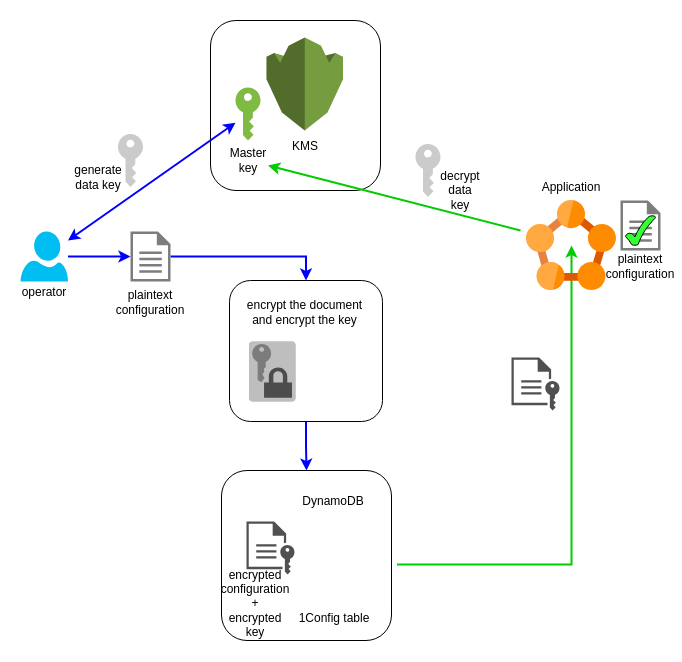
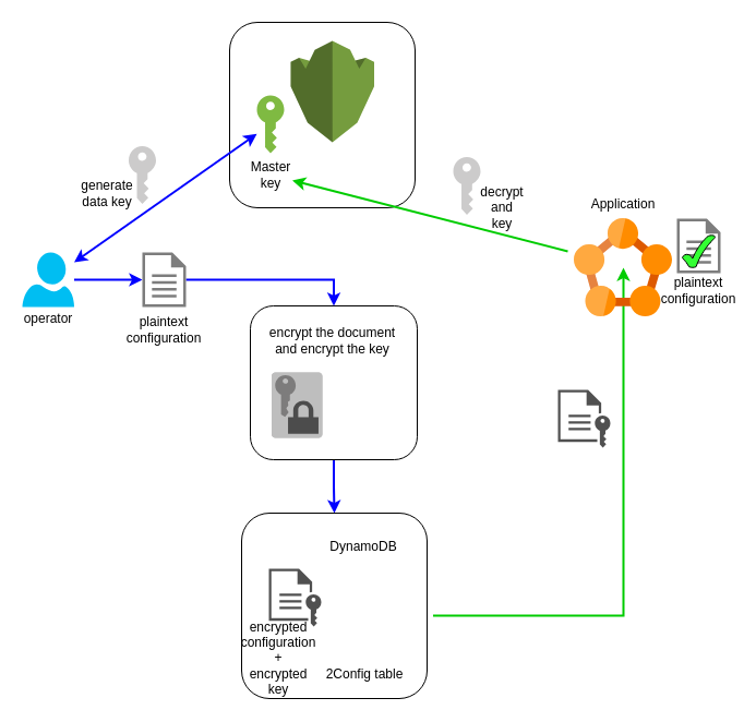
- <mxCell id="17" value="KMS" style="text;html=1;strokeColor=none;fillColor=none;align=center;verticalAlign=middle;whiteSpace=wrap;rounded=0;" vertex="1" parent="1"><mxGeometry x="284.5" y="136" width="40" height="20" as="geometry" /></mxCell>
- <mxCell id="31" value="decrypt data key" style="text;html=1;strokeColor=none;fillColor=none;align=center;verticalAlign=middle;whiteSpace=wrap;rounded=0;" vertex="1" parent="1"><mxGeometry x="440" y="180" width="40" height="20" as="geometry" /></mxCell>
+ <mxCell id="31" value="decrypt and key" style="text;html=1;strokeColor=none;fillColor=none;align=center;verticalAlign=middle;whiteSpace=wrap;rounded=0;" vertex="1" parent="1"><mxGeometry x="440" y="180" width="40" height="20" as="geometry" /></mxCell>
- <mxCell id="27" value="1Config table" style="text;html=1;strokeColor=none;fillColor=none;align=center;verticalAlign=middle;whiteSpace=wrap;rounded=0;" vertex="1" parent="1"><mxGeometry x="294" y="603" width="80" height="30" as="geometry" /></mxCell>
+ <mxCell id="27" value="2Config table" style="text;html=1;strokeColor=none;fillColor=none;align=center;verticalAlign=middle;whiteSpace=wrap;rounded=0;" vertex="1" parent="1"><mxGeometry x="294" y="603" width="80" height="30" as="geometry" /></mxCell>
